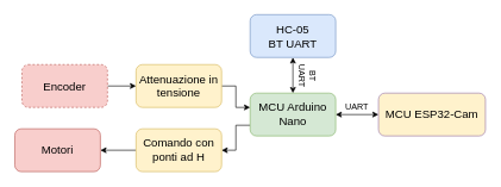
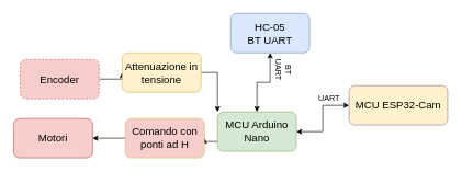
- <mxCell id="5" value="&lt;font style=&quot;font-size: 16px;&quot;&gt;Attenuazione in tensione&lt;/font&gt;" style="rounded=1;whiteSpace=wrap;html=1;fillColor=#fff2cc;strokeColor=#d6b656;" parent="1" vertex="1"><mxGeometry x="190" y="90" width="120" height="60" as="geometry" /></mxCell>
+ <mxCell id="5" value="&lt;font style=&quot;font-size: 16px;&quot;&gt;Attenuazione in tensione&lt;/font&gt;" style="rounded=1;whiteSpace=wrap;html=1;fillColor=#fff2cc;strokeColor=#d6b656;" parent="1" vertex="1"><mxGeometry x="185" y="80" width="120" height="60" as="geometry" /></mxCell>
- <mxCell id="9" value="&lt;span style=&quot;font-size: 16px;&quot;&gt;MCU Arduino Nano&lt;/span&gt;" style="rounded=1;whiteSpace=wrap;html=1;fillColor=#d5e8d4;strokeColor=#82b366;" parent="1" vertex="1"><mxGeometry x="350" y="130" width="120" height="60" as="geometry" /></mxCell>
+ <mxCell id="9" value="&lt;span style=&quot;font-size: 16px;&quot;&gt;MCU Arduino Nano&lt;/span&gt;" style="rounded=1;whiteSpace=wrap;html=1;fillColor=#d5e8d4;strokeColor=#82b366;" parent="1" vertex="1"><mxGeometry x="330" y="170" width="120" height="60" as="geometry" /></mxCell>
- <mxCell id="13" value="&lt;font style=&quot;font-size: 16px;&quot;&gt;Comando con ponti ad H&lt;/font&gt;" style="rounded=1;whiteSpace=wrap;html=1;fillColor=#fff2cc;strokeColor=#d6b656;" vertex="1" parent="1"><mxGeometry x="190" y="180" width="120" height="60" as="geometry" /></mxCell>
+ <mxCell id="13" value="&lt;font style=&quot;font-size: 16px;&quot;&gt;Comando con ponti ad H&lt;/font&gt;" style="rounded=1;whiteSpace=wrap;html=1;fillColor=#f8cecc;strokeColor=#d6b656;" vertex="1" parent="1"><mxGeometry x="190" y="180" width="120" height="60" as="geometry" /></mxCell>
